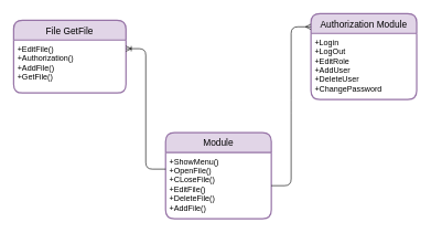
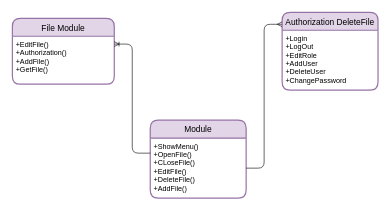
- <mxCell id="4" value="Authorization Module" style="swimlane;childLayout=stackLayout;horizontal=1;startSize=30;horizontalStack=0;rounded=1;fontSize=14;fontStyle=0;strokeWidth=2;resizeParent=0;resizeLast=1;shadow=0;dashed=0;align=center;fillColor=#e1d5e7;strokeColor=#9673a6;" vertex="1" parent="1"><mxGeometry x="470" y="20" width="160" height="130" as="geometry" /></mxCell>
+ <mxCell id="4" value="Authorization DeleteFile" style="swimlane;childLayout=stackLayout;horizontal=1;startSize=30;horizontalStack=0;rounded=1;fontSize=14;fontStyle=0;strokeWidth=2;resizeParent=0;resizeLast=1;shadow=0;dashed=0;align=center;fillColor=#e1d5e7;strokeColor=#9673a6;" vertex="1" parent="1"><mxGeometry x="470" y="20" width="160" height="130" as="geometry" /></mxCell>
- <mxCell id="2" value="File GetFile" style="swimlane;childLayout=stackLayout;horizontal=1;startSize=30;horizontalStack=0;rounded=1;fontSize=14;fontStyle=0;strokeWidth=2;resizeParent=0;resizeLast=1;shadow=0;dashed=0;align=center;fillColor=#e1d5e7;strokeColor=#9673a6;" vertex="1" parent="1"><mxGeometry x="20" y="30" width="170" height="110" as="geometry" /></mxCell>
+ <mxCell id="2" value="File Module" style="swimlane;childLayout=stackLayout;horizontal=1;startSize=30;horizontalStack=0;rounded=1;fontSize=14;fontStyle=0;strokeWidth=2;resizeParent=0;resizeLast=1;shadow=0;dashed=0;align=center;fillColor=#e1d5e7;strokeColor=#9673a6;" vertex="1" parent="1"><mxGeometry x="20" y="30" width="170" height="110" as="geometry" /></mxCell>
